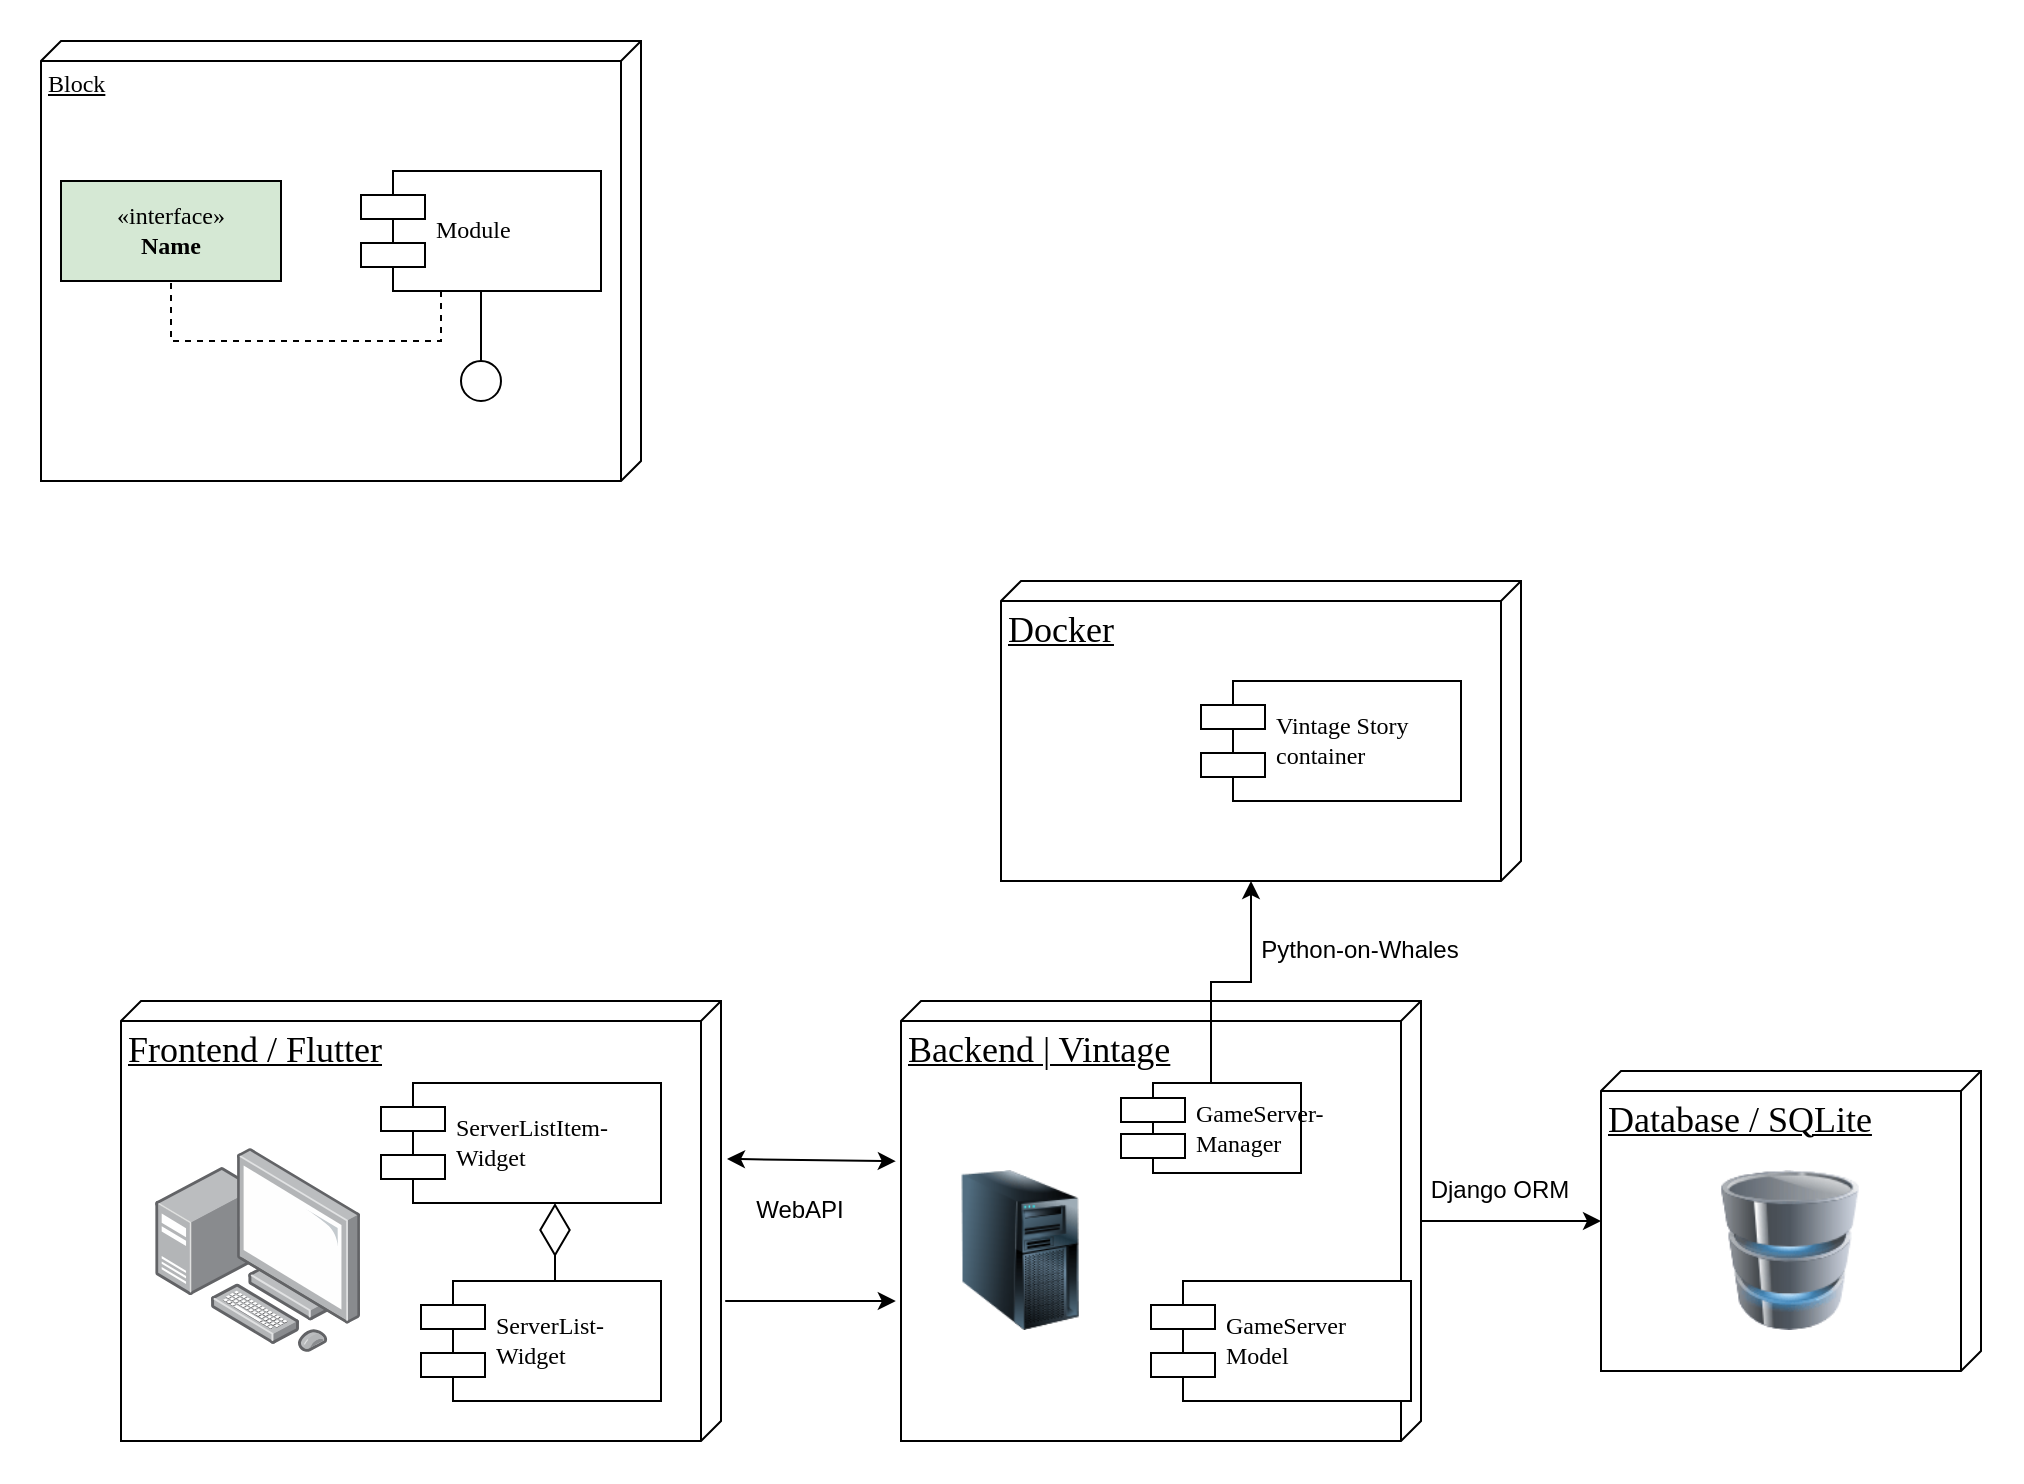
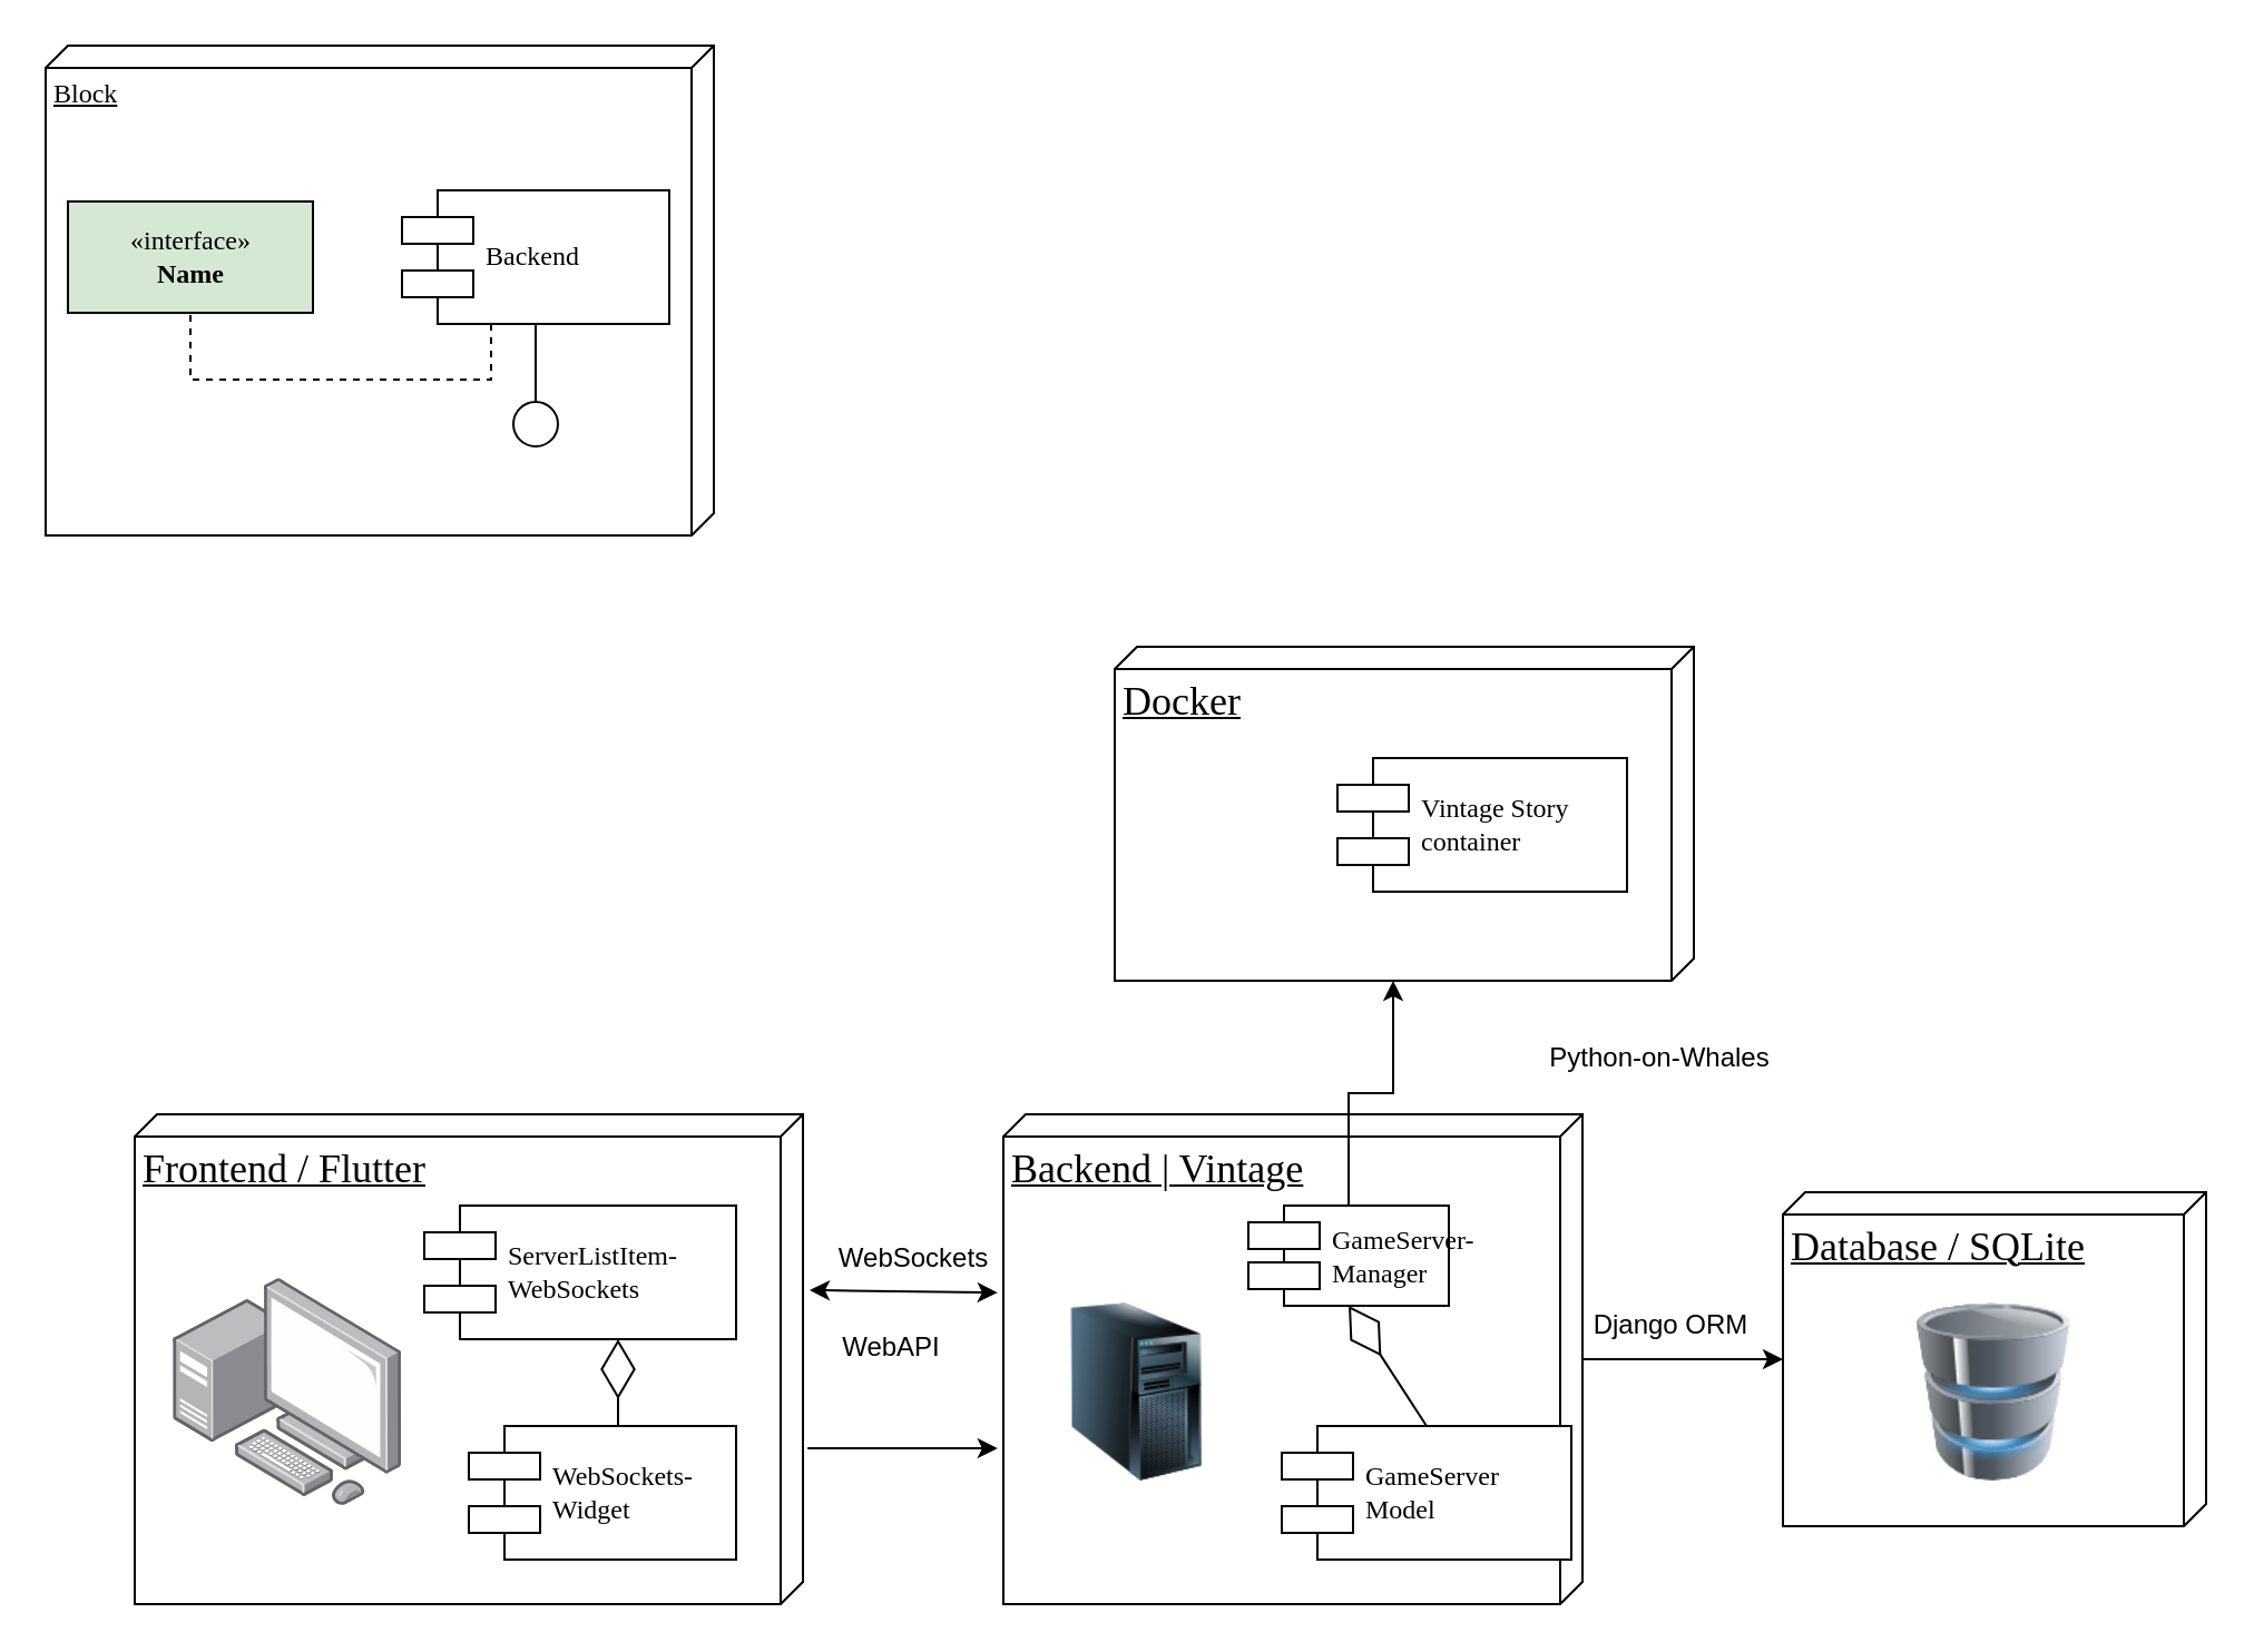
- <mxCell id="4" value="Module" style="shape=component;align=left;spacingLeft=36;rounded=0;shadow=0;comic=0;labelBackgroundColor=none;strokeWidth=1;fontFamily=Verdana;fontSize=12;html=1;" parent="1" vertex="1"><mxGeometry x="180" y="85" width="120" height="60" as="geometry" /></mxCell>
+ <mxCell id="4" value="Backend" style="shape=component;align=left;spacingLeft=36;rounded=0;shadow=0;comic=0;labelBackgroundColor=none;strokeWidth=1;fontFamily=Verdana;fontSize=12;html=1;" parent="1" vertex="1"><mxGeometry x="180" y="85" width="120" height="60" as="geometry" /></mxCell>
- <mxCell id="30" value="Python-on-Whales" style="text;html=1;strokeColor=none;fillColor=none;align=center;verticalAlign=middle;whiteSpace=wrap;rounded=0;" vertex="1" parent="1"><mxGeometry x="620" y="460" width="120" height="30" as="geometry" /></mxCell>
+ <mxCell id="30" value="Python-on-Whales" style="text;html=1;strokeColor=none;fillColor=none;align=center;verticalAlign=middle;whiteSpace=wrap;rounded=0;" vertex="1" parent="1"><mxGeometry x="685" y="460" width="120" height="30" as="geometry" /></mxCell>
+ <mxCell id="16" value="WebSockets" style="text;html=1;strokeColor=none;fillColor=none;align=center;verticalAlign=middle;whiteSpace=wrap;rounded=0;" vertex="1" parent="1"><mxGeometry x="370" y="550" width="80" height="30" as="geometry" /></mxCell>
- <mxCell id="12" value="ServerListItem-&lt;br&gt;Widget" style="shape=component;align=left;spacingLeft=36;rounded=0;shadow=0;comic=0;labelBackgroundColor=none;strokeWidth=1;fontFamily=Verdana;fontSize=12;html=1;" vertex="1" parent="1"><mxGeometry x="190" y="541" width="140" height="60" as="geometry" /></mxCell>
+ <mxCell id="12" value="ServerListItem-&lt;br&gt;WebSockets" style="shape=component;align=left;spacingLeft=36;rounded=0;shadow=0;comic=0;labelBackgroundColor=none;strokeWidth=1;fontFamily=Verdana;fontSize=12;html=1;" vertex="1" parent="1"><mxGeometry x="190" y="541" width="140" height="60" as="geometry" /></mxCell>
+ <mxCell id="27" value="" style="endArrow=diamondThin;endFill=0;endSize=24;html=1;rounded=0;entryX=0.5;entryY=1;entryDx=0;entryDy=0;exitX=0.5;exitY=0;exitDx=0;exitDy=0;" edge="1" parent="1" source="20" target="10"><mxGeometry width="160" relative="1" as="geometry"><mxPoint x="510" y="454" as="sourcePoint" /><mxPoint x="670" y="454" as="targetPoint" /></mxGeometry></mxCell>
- <mxCell id="28" value="ServerList-&lt;br&gt;Widget" style="shape=component;align=left;spacingLeft=36;rounded=0;shadow=0;comic=0;labelBackgroundColor=none;strokeWidth=1;fontFamily=Verdana;fontSize=12;html=1;" vertex="1" parent="1"><mxGeometry x="210" y="640" width="120" height="60" as="geometry" /></mxCell>
+ <mxCell id="28" value="WebSockets-&lt;br&gt;Widget" style="shape=component;align=left;spacingLeft=36;rounded=0;shadow=0;comic=0;labelBackgroundColor=none;strokeWidth=1;fontFamily=Verdana;fontSize=12;html=1;" vertex="1" parent="1"><mxGeometry x="210" y="640" width="120" height="60" as="geometry" /></mxCell>
